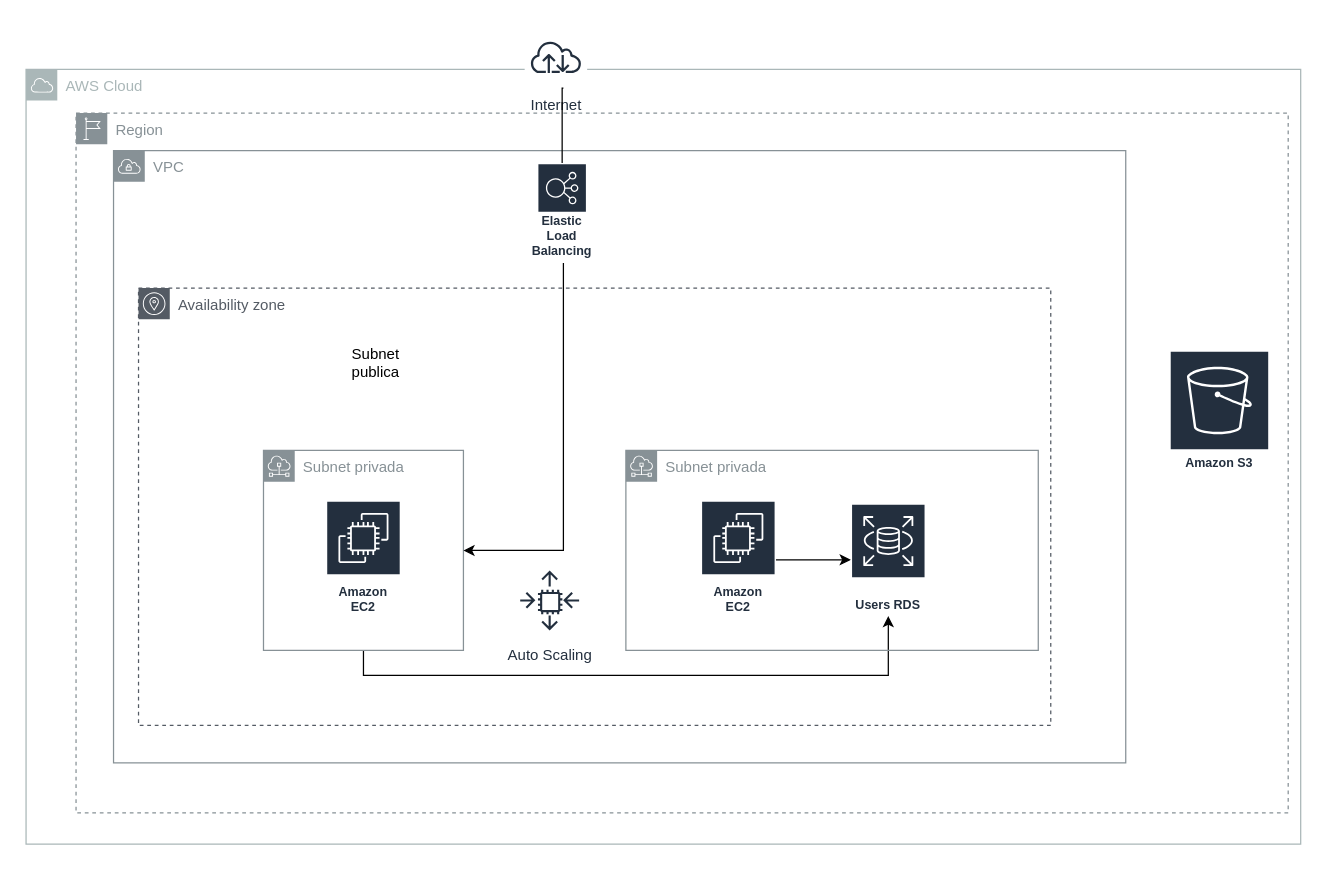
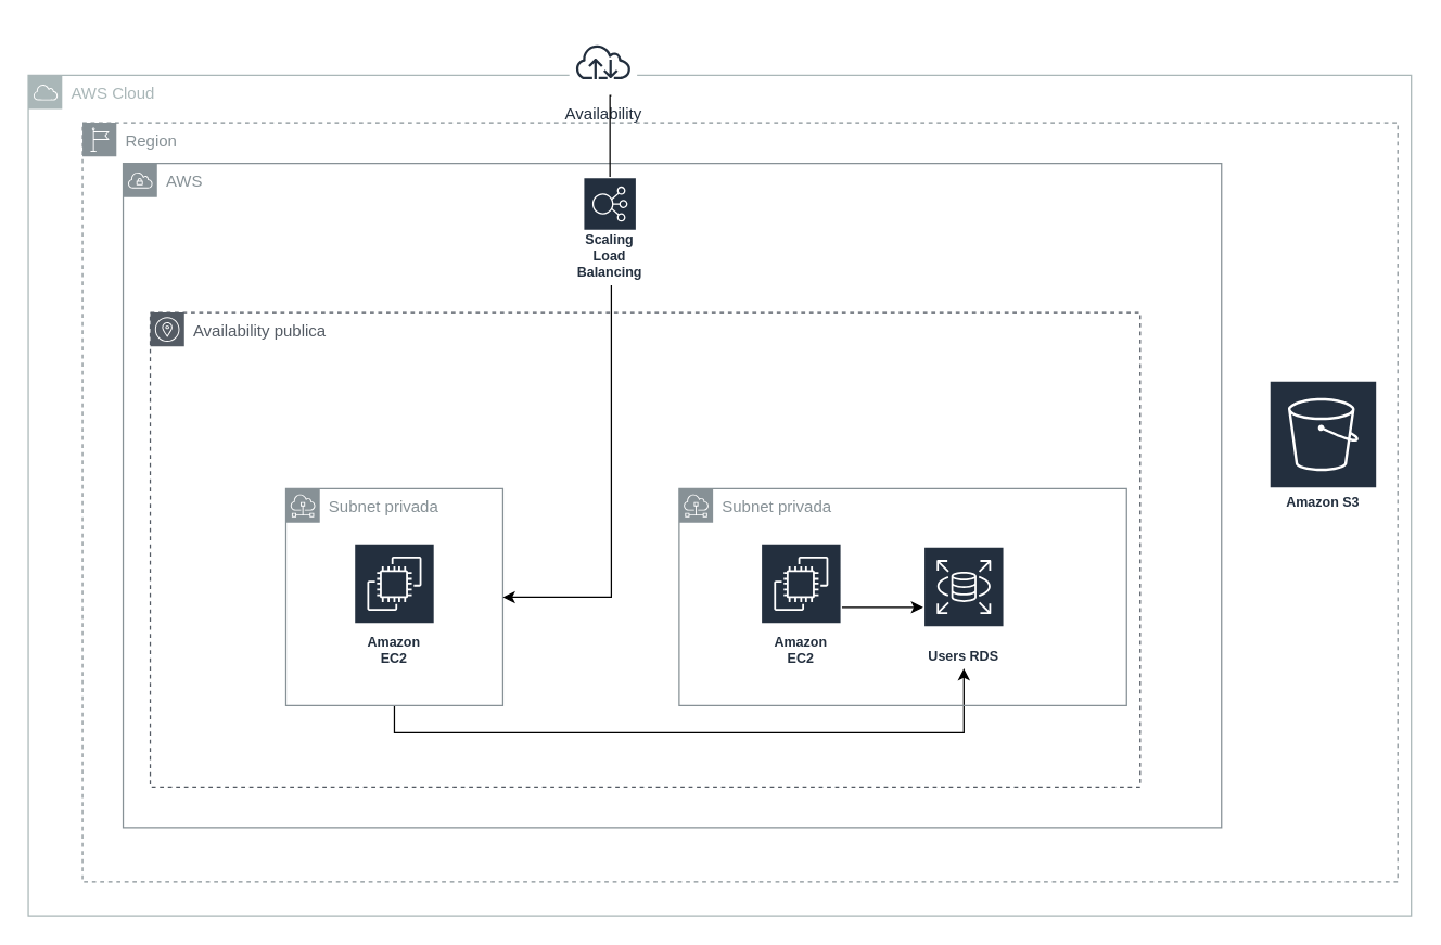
- <mxCell id="10" value="Internet" style="sketch=0;outlineConnect=0;fontColor=#232F3E;gradientColor=none;strokeColor=#232F3E;fillColor=#ffffff;dashed=0;verticalLabelPosition=bottom;verticalAlign=top;align=center;html=1;fontSize=12;fontStyle=0;aspect=fixed;shape=mxgraph.aws4.resourceIcon;resIcon=mxgraph.aws4.internet;" vertex="1" parent="1"><mxGeometry x="419" y="20" width="50" height="50" as="geometry" /></mxCell>
+ <mxCell id="10" value="Availability" style="sketch=0;outlineConnect=0;fontColor=#232F3E;gradientColor=none;strokeColor=#232F3E;fillColor=#ffffff;dashed=0;verticalLabelPosition=bottom;verticalAlign=top;align=center;html=1;fontSize=12;fontStyle=0;aspect=fixed;shape=mxgraph.aws4.resourceIcon;resIcon=mxgraph.aws4.internet;" vertex="1" parent="1"><mxGeometry x="419" y="20" width="50" height="50" as="geometry" /></mxCell>
- <mxCell id="3" value="VPC" style="sketch=0;outlineConnect=0;gradientColor=none;html=1;whiteSpace=wrap;fontSize=12;fontStyle=0;shape=mxgraph.aws4.group;grIcon=mxgraph.aws4.group_vpc;strokeColor=#879196;fillColor=none;verticalAlign=top;align=left;spacingLeft=30;fontColor=#879196;dashed=0;" vertex="1" parent="1"><mxGeometry x="90" y="120" width="810" height="490" as="geometry" /></mxCell>
+ <mxCell id="3" value="AWS" style="sketch=0;outlineConnect=0;gradientColor=none;html=1;whiteSpace=wrap;fontSize=12;fontStyle=0;shape=mxgraph.aws4.group;grIcon=mxgraph.aws4.group_vpc;strokeColor=#879196;fillColor=none;verticalAlign=top;align=left;spacingLeft=30;fontColor=#879196;dashed=0;" vertex="1" parent="1"><mxGeometry x="90" y="120" width="810" height="490" as="geometry" /></mxCell>
- <mxCell id="17" value="Elastic Load Balancing" style="sketch=0;outlineConnect=0;fontColor=#232F3E;gradientColor=none;strokeColor=#ffffff;fillColor=#232F3E;dashed=0;verticalLabelPosition=middle;verticalAlign=bottom;align=center;html=1;whiteSpace=wrap;fontSize=10;fontStyle=1;spacing=3;shape=mxgraph.aws4.productIcon;prIcon=mxgraph.aws4.elastic_load_balancing;" vertex="1" parent="1"><mxGeometry x="429" y="130" width="40" height="80" as="geometry" /></mxCell>
+ <mxCell id="17" value="Scaling Load Balancing" style="sketch=0;outlineConnect=0;fontColor=#232F3E;gradientColor=none;strokeColor=#ffffff;fillColor=#232F3E;dashed=0;verticalLabelPosition=middle;verticalAlign=bottom;align=center;html=1;whiteSpace=wrap;fontSize=10;fontStyle=1;spacing=3;shape=mxgraph.aws4.productIcon;prIcon=mxgraph.aws4.elastic_load_balancing;" vertex="1" parent="1"><mxGeometry x="429" y="130" width="40" height="80" as="geometry" /></mxCell>
- <mxCell id="5" value="Availability zone" style="sketch=0;outlineConnect=0;gradientColor=none;html=1;whiteSpace=wrap;fontSize=12;fontStyle=0;shape=mxgraph.aws4.group;grIcon=mxgraph.aws4.group_availability_zone;strokeColor=#545B64;fillColor=none;verticalAlign=top;align=left;spacingLeft=30;fontColor=#545B64;dashed=1;" vertex="1" parent="1"><mxGeometry x="110" y="230" width="730" height="350" as="geometry" /></mxCell>
+ <mxCell id="5" value="Availability publica" style="sketch=0;outlineConnect=0;gradientColor=none;html=1;whiteSpace=wrap;fontSize=12;fontStyle=0;shape=mxgraph.aws4.group;grIcon=mxgraph.aws4.group_availability_zone;strokeColor=#545B64;fillColor=none;verticalAlign=top;align=left;spacingLeft=30;fontColor=#545B64;dashed=1;" vertex="1" parent="1"><mxGeometry x="110" y="230" width="730" height="350" as="geometry" /></mxCell>
- <mxCell id="19" value="Subnet publica" style="text;html=1;strokeColor=none;fillColor=none;align=center;verticalAlign=middle;whiteSpace=wrap;rounded=0;" vertex="1" parent="1"><mxGeometry x="270" y="275" width="60" height="30" as="geometry" /></mxCell>
- <mxCell id="12" value="Auto Scaling" style="sketch=0;outlineConnect=0;fontColor=#232F3E;gradientColor=none;strokeColor=#232F3E;fillColor=#ffffff;dashed=0;verticalLabelPosition=bottom;verticalAlign=top;align=center;html=1;fontSize=12;fontStyle=0;aspect=fixed;shape=mxgraph.aws4.resourceIcon;resIcon=mxgraph.aws4.auto_scaling;" vertex="1" parent="1"><mxGeometry x="409" y="450" width="60" height="60" as="geometry" /></mxCell>
